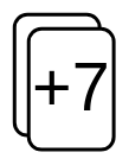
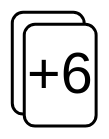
- <mxCell id="4" value="+7" style="text;html=1;strokeColor=none;fillColor=none;align=center;verticalAlign=middle;whiteSpace=wrap;rounded=0;fontSize=96;" parent="1" vertex="1"><mxGeometry x="40" y="36" width="120" height="170" as="geometry" /></mxCell>
+ <mxCell id="4" value="+6" style="text;html=1;strokeColor=none;fillColor=none;align=center;verticalAlign=middle;whiteSpace=wrap;rounded=0;fontSize=96;" parent="1" vertex="1"><mxGeometry x="40" y="36" width="120" height="170" as="geometry" /></mxCell>
